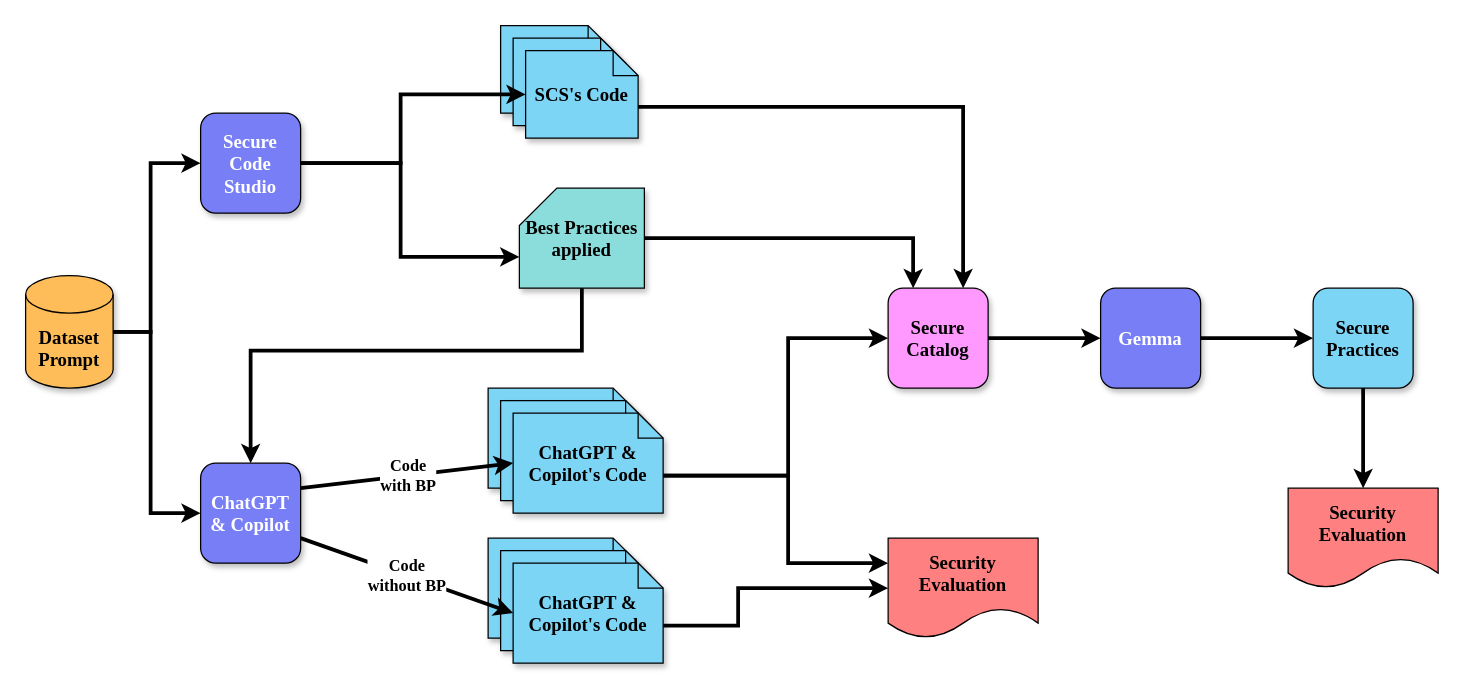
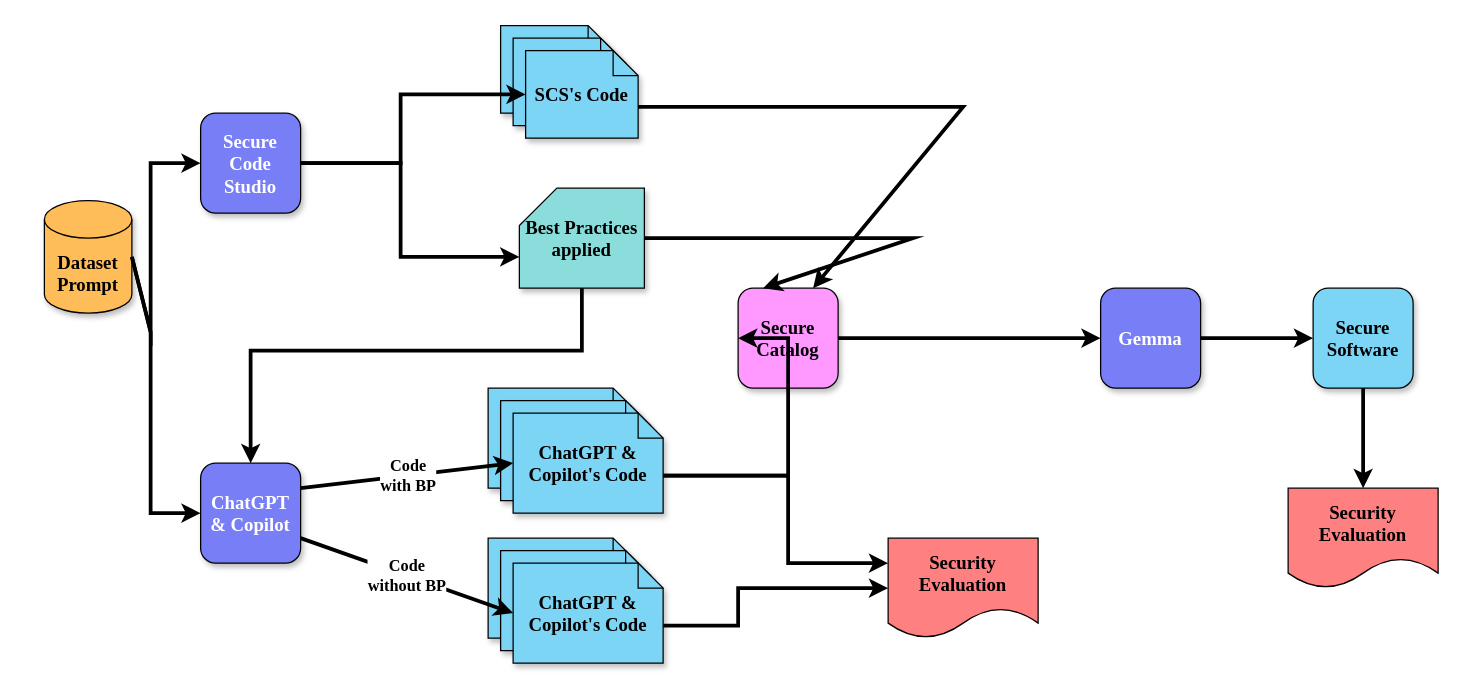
- <mxCell id="2" value="&lt;font style=&quot;font-size: 15px;&quot;&gt;Dataset Prompt&lt;/font&gt;" style="shape=cylinder3;whiteSpace=wrap;html=1;boundedLbl=1;backgroundOutline=1;size=15;rounded=0;fillColor=#ffbd59;shadow=1;fontFamily=Tahoma;fontSize=15;fontStyle=1" parent="1" vertex="1"><mxGeometry x="20" y="220" width="70" height="90" as="geometry" /></mxCell>
+ <mxCell id="2" value="&lt;font style=&quot;font-size: 15px;&quot;&gt;Dataset Prompt&lt;/font&gt;" style="shape=cylinder3;whiteSpace=wrap;html=1;boundedLbl=1;backgroundOutline=1;size=15;rounded=0;fillColor=#ffbd59;shadow=1;fontFamily=Tahoma;fontSize=15;fontStyle=1" parent="1" vertex="1"><mxGeometry x="35" y="160" width="70" height="90" as="geometry" /></mxCell>
- <mxCell id="9" value="&lt;font style=&quot;font-size: 15px;&quot;&gt;Secure Catalog&lt;/font&gt;" style="rounded=1;whiteSpace=wrap;html=1;shadow=1;fillColor=#FF99FF;fontFamily=Tahoma;fontSize=15;fontStyle=1" parent="1" vertex="1"><mxGeometry x="710" y="230" width="80" height="80" as="geometry" /></mxCell>
+ <mxCell id="9" value="&lt;font style=&quot;font-size: 15px;&quot;&gt;Secure Catalog&lt;/font&gt;" style="rounded=1;whiteSpace=wrap;html=1;shadow=1;fillColor=#FF99FF;fontFamily=Tahoma;fontSize=15;fontStyle=1" parent="1" vertex="1"><mxGeometry x="590" y="230" width="80" height="80" as="geometry" /></mxCell>
- <mxCell id="11" value="&lt;font style=&quot;font-size: 15px;&quot;&gt;Secure Practices&lt;/font&gt;" style="rounded=1;whiteSpace=wrap;html=1;shadow=1;fillColor=#7DD5F6;fontFamily=Tahoma;fontSize=15;fontStyle=1" parent="1" vertex="1"><mxGeometry x="1050" y="230" width="80" height="80" as="geometry" /></mxCell>
+ <mxCell id="11" value="&lt;font style=&quot;font-size: 15px;&quot;&gt;Secure Software&lt;/font&gt;" style="rounded=1;whiteSpace=wrap;html=1;shadow=1;fillColor=#7DD5F6;fontFamily=Tahoma;fontSize=15;fontStyle=1" parent="1" vertex="1"><mxGeometry x="1050" y="230" width="80" height="80" as="geometry" /></mxCell>
